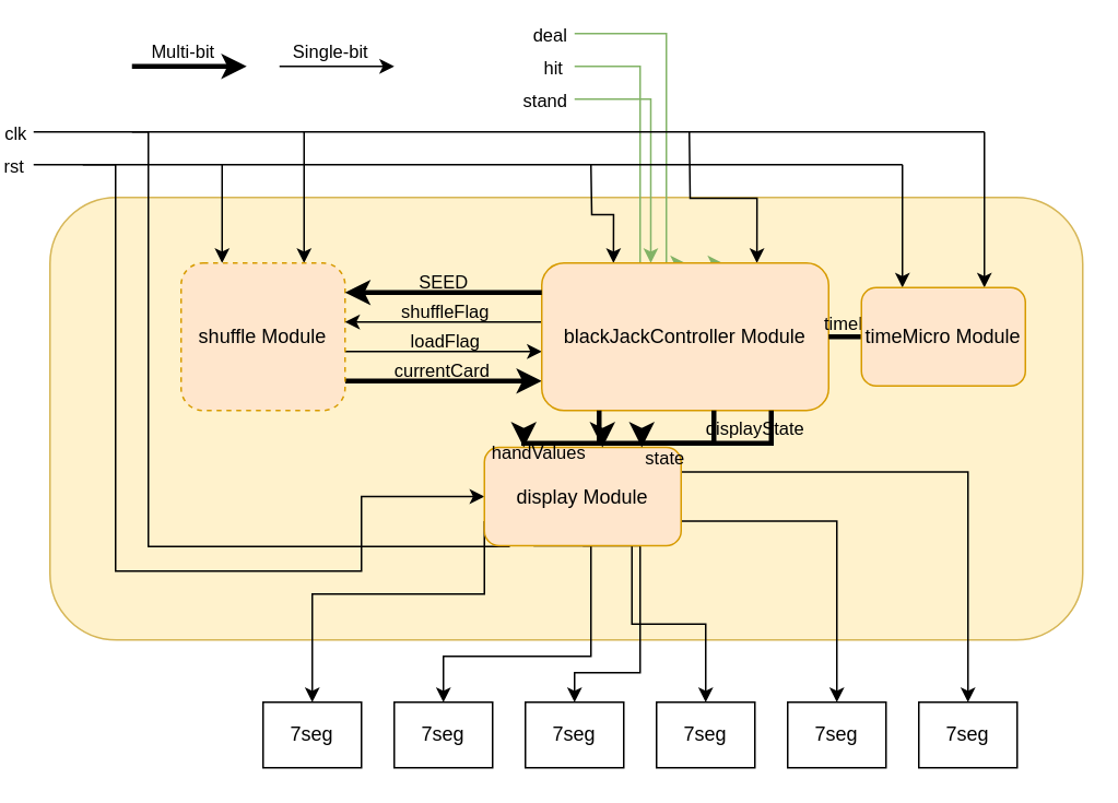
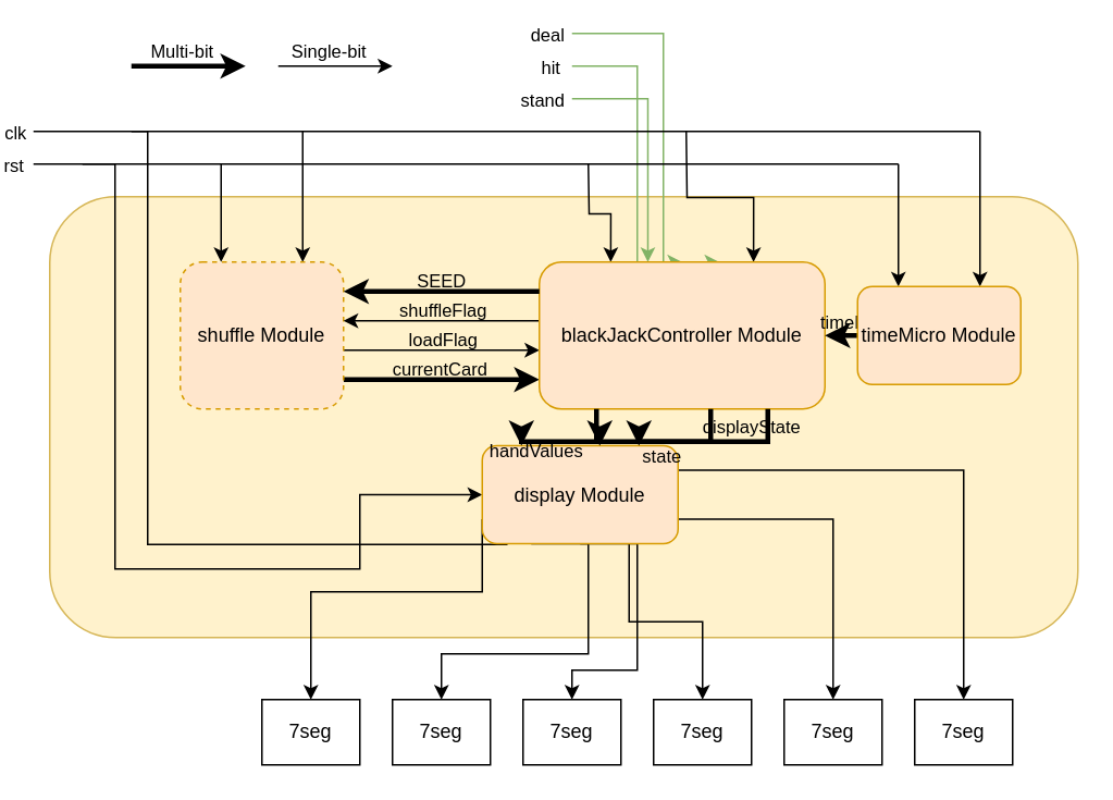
- <mxCell id="36" style="edgeStyle=orthogonalEdgeStyle;rounded=0;orthogonalLoop=1;jettySize=auto;html=1;exitX=0;exitY=0.5;exitDx=0;exitDy=0;entryX=1;entryY=0.5;entryDx=0;entryDy=0;strokeWidth=3;endArrow=none;" edge="1" parent="1" source="40" target="20"><mxGeometry relative="1" as="geometry" /></mxCell>
+ <mxCell id="36" style="edgeStyle=orthogonalEdgeStyle;rounded=0;orthogonalLoop=1;jettySize=auto;html=1;exitX=0;exitY=0.5;exitDx=0;exitDy=0;entryX=1;entryY=0.5;entryDx=0;entryDy=0;strokeWidth=3;" edge="1" parent="1" source="40" target="20"><mxGeometry relative="1" as="geometry" /></mxCell>
